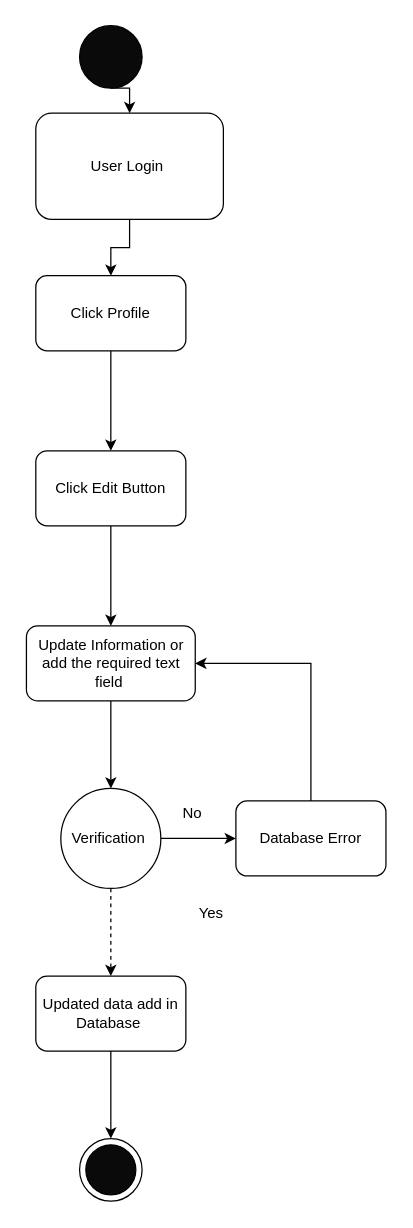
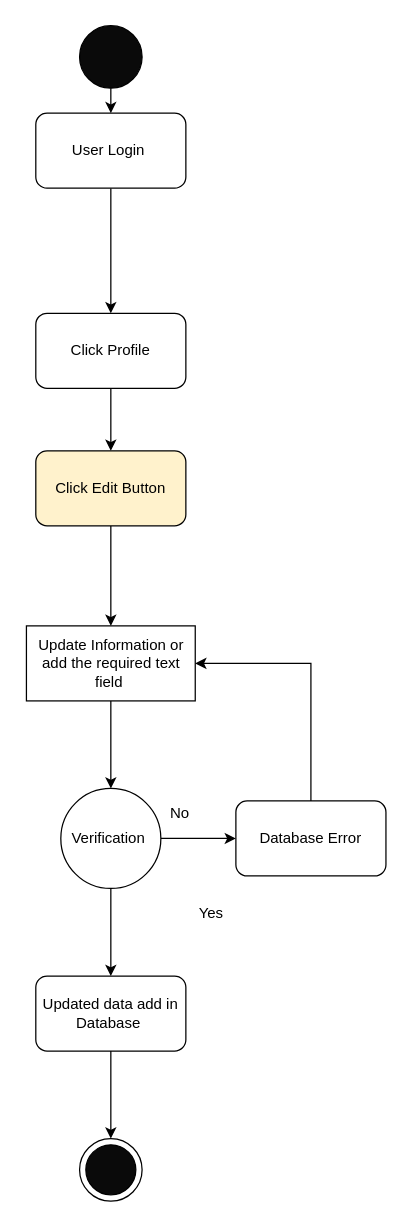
- <mxCell id="5" value="User Login&amp;nbsp;" style="rounded=1;whiteSpace=wrap;html=1;fillColor=#FFFFFF;" vertex="1" parent="1"><mxGeometry x="28" y="90" width="150" height="85" as="geometry" /></mxCell>
+ <mxCell id="5" value="User Login&amp;nbsp;" style="rounded=1;whiteSpace=wrap;html=1;fillColor=#FFFFFF;" vertex="1" parent="1"><mxGeometry x="28" y="90" width="120" height="60" as="geometry" /></mxCell>
- <mxCell id="9" value="Click Profile" style="whiteSpace=wrap;html=1;fillColor=#FFFFFF;rounded=1;" vertex="1" parent="1"><mxGeometry x="28" y="220" width="120" height="60" as="geometry" /></mxCell>
+ <mxCell id="9" value="Click Profile" style="whiteSpace=wrap;html=1;fillColor=#FFFFFF;rounded=1;" vertex="1" parent="1"><mxGeometry x="28" y="250" width="120" height="60" as="geometry" /></mxCell>
- <mxCell id="11" value="Click Edit Button" style="whiteSpace=wrap;html=1;fillColor=#FFFFFF;rounded=1;" vertex="1" parent="1"><mxGeometry x="28" y="360" width="120" height="60" as="geometry" /></mxCell>
+ <mxCell id="11" value="Click Edit Button" style="whiteSpace=wrap;html=1;fillColor=#fff2cc;rounded=1;" vertex="1" parent="1"><mxGeometry x="28" y="360" width="120" height="60" as="geometry" /></mxCell>
- <mxCell id="13" value="Update Information or add the required text field&amp;nbsp;" style="whiteSpace=wrap;html=1;fillColor=#FFFFFF;rounded=1;" vertex="1" parent="1"><mxGeometry x="20.5" y="500" width="135" height="60" as="geometry" /></mxCell>
+ <mxCell id="13" value="Update Information or add the required text field&amp;nbsp;" style="whiteSpace=wrap;html=1;fillColor=#FFFFFF;rounded=0;" vertex="1" parent="1"><mxGeometry x="20.5" y="500" width="135" height="60" as="geometry" /></mxCell>
- <mxCell id="21" value="No" style="text;html=1;align=center;verticalAlign=middle;resizable=0;points=[];autosize=1;strokeColor=none;fillColor=none;" vertex="1" parent="1"><mxGeometry x="138" y="640" width="30" height="20" as="geometry" /></mxCell>
+ <mxCell id="21" value="No" style="text;html=1;align=center;verticalAlign=middle;resizable=0;points=[];autosize=1;strokeColor=none;fillColor=none;" vertex="1" parent="1"><mxGeometry x="128" y="640" width="30" height="20" as="geometry" /></mxCell>
- <mxCell id="14" value="" style="edgeStyle=orthogonalEdgeStyle;rounded=0;orthogonalLoop=1;jettySize=auto;html=1;dashed=1;" edge="1" parent="1" source="16" target="18"><mxGeometry relative="1" as="geometry" /></mxCell>
+ <mxCell id="14" value="" style="edgeStyle=orthogonalEdgeStyle;rounded=0;orthogonalLoop=1;jettySize=auto;html=1;" edge="1" parent="1" source="16" target="18"><mxGeometry relative="1" as="geometry" /></mxCell>
